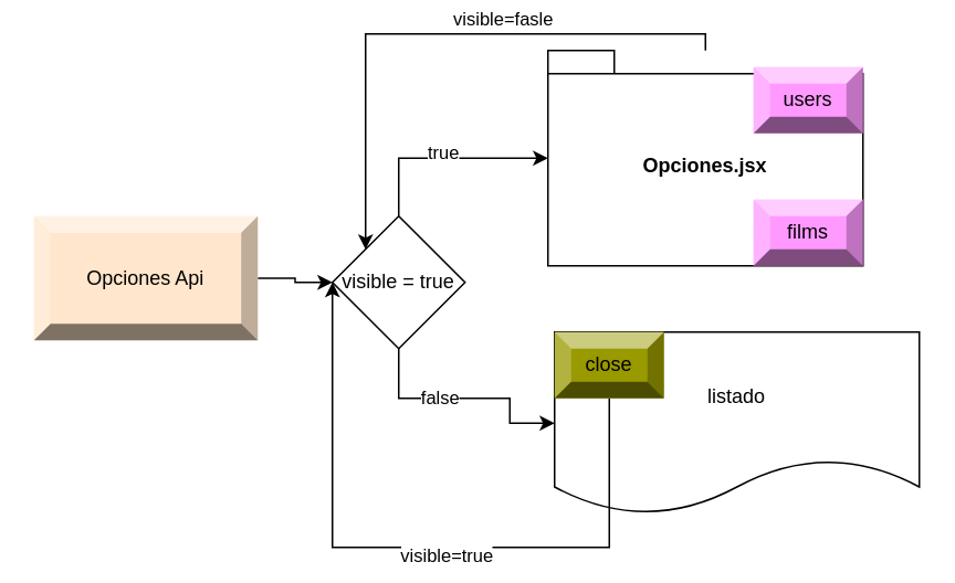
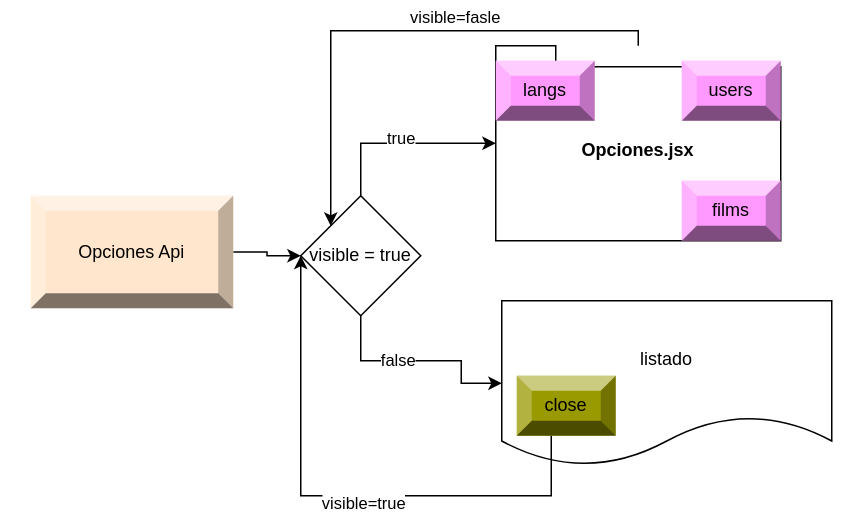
+ <mxCell id="14" value="langs" style="labelPosition=center;verticalLabelPosition=middle;align=center;html=1;shape=mxgraph.basic.shaded_button;dx=10;fillColor=#FF99FF;strokeColor=none;whiteSpace=wrap;" vertex="1" parent="1"><mxGeometry x="330" y="40" width="66" height="40" as="geometry" /></mxCell>
- <mxCell id="13" value="close" style="labelPosition=center;verticalLabelPosition=middle;align=center;html=1;shape=mxgraph.basic.shaded_button;dx=10;fillColor=#999900;strokeColor=none;whiteSpace=wrap;" vertex="1" parent="1"><mxGeometry x="334" y="200" width="66" height="40" as="geometry" /></mxCell>
+ <mxCell id="13" value="close" style="labelPosition=center;verticalLabelPosition=middle;align=center;html=1;shape=mxgraph.basic.shaded_button;dx=10;fillColor=#999900;strokeColor=none;whiteSpace=wrap;" vertex="1" parent="1"><mxGeometry x="344" y="250" width="66" height="40" as="geometry" /></mxCell>
